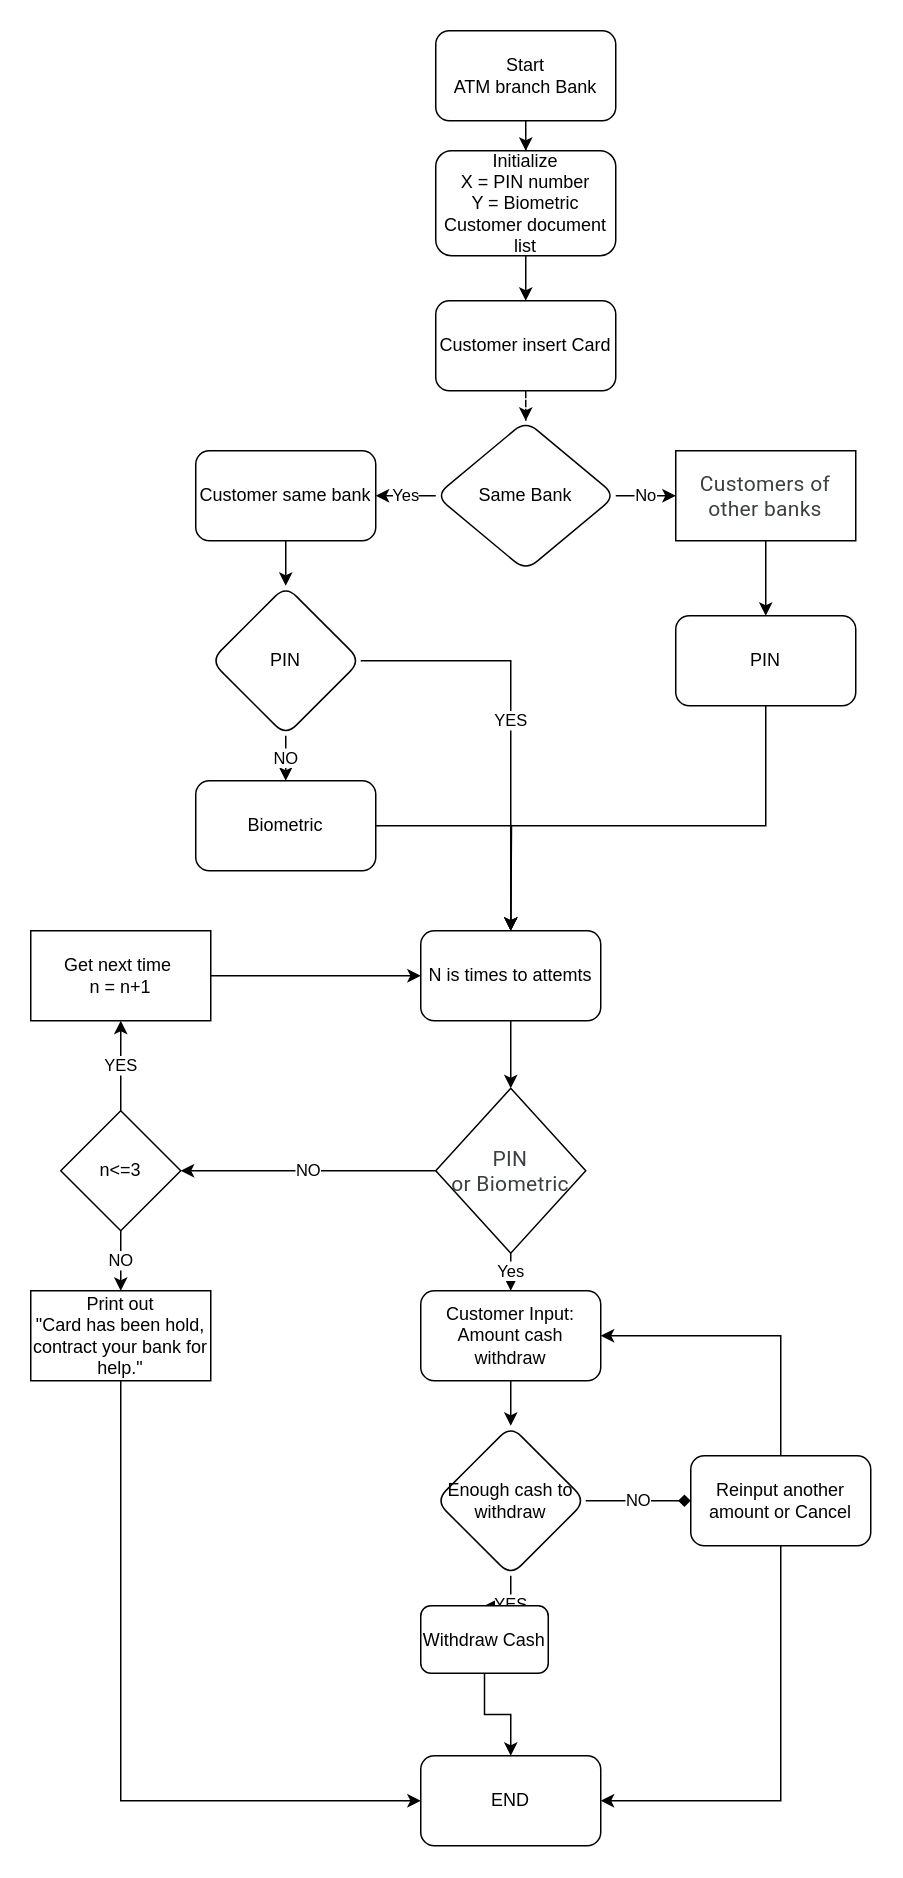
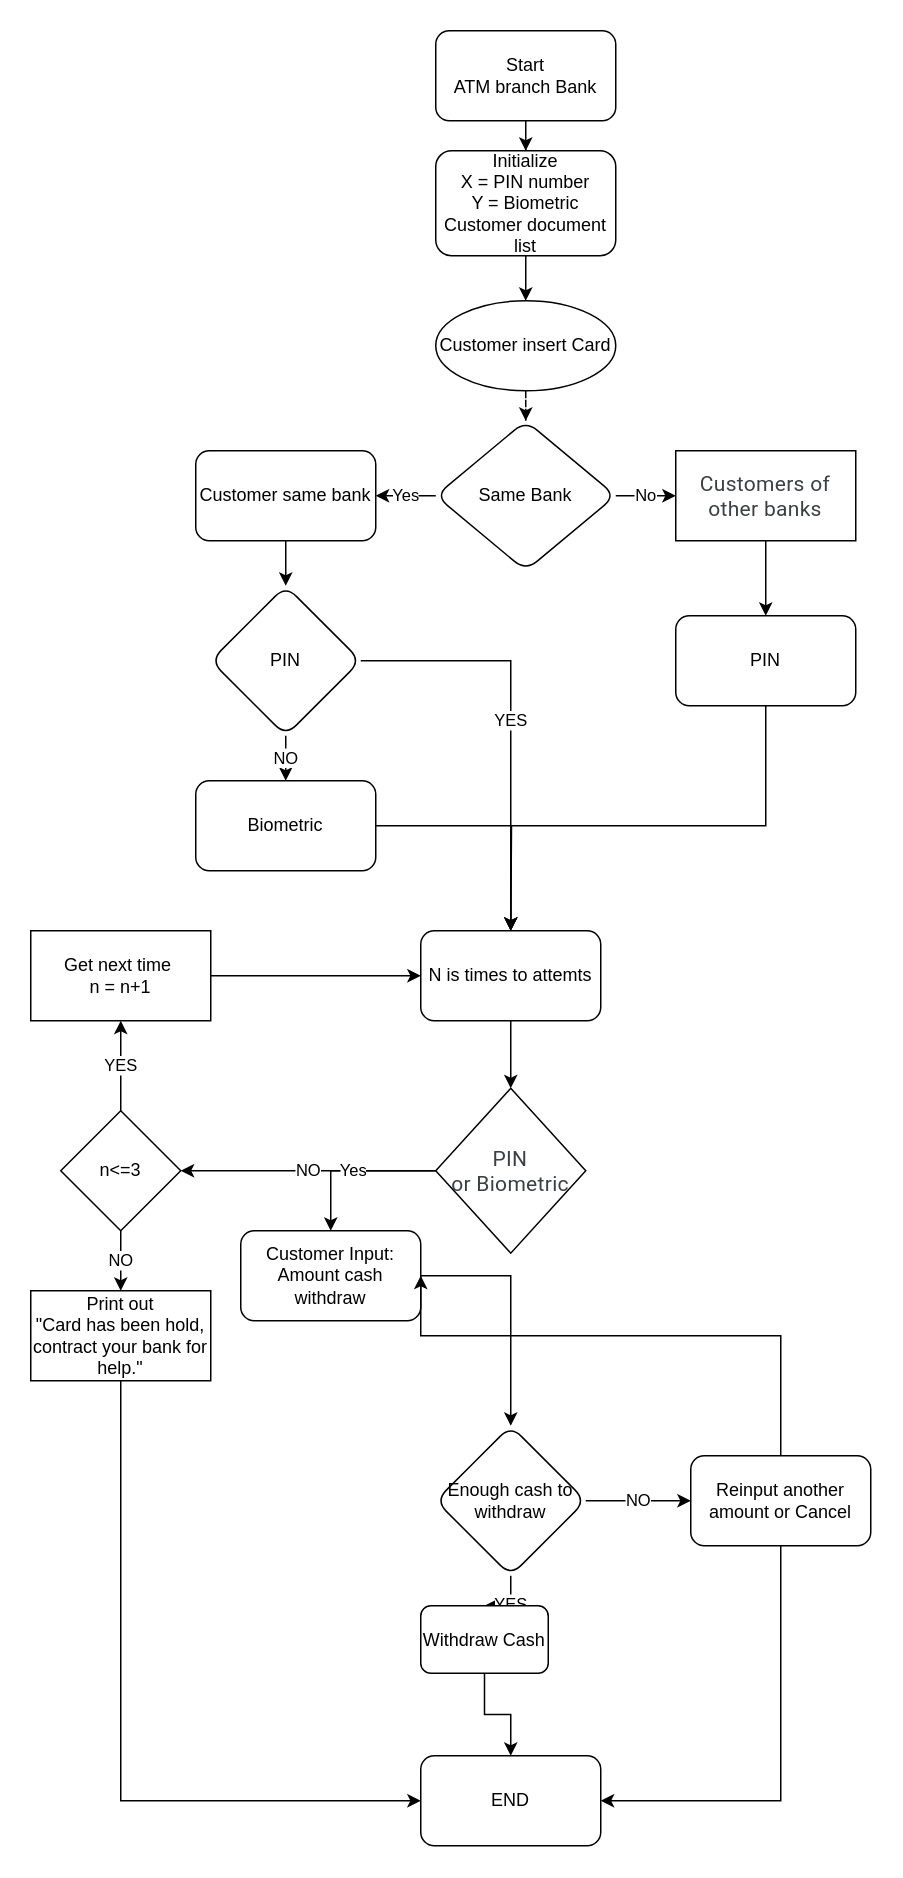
- <mxCell id="7" value="Customer insert Card&lt;br&gt;" style="whiteSpace=wrap;html=1;rounded=1;" vertex="1" parent="1"><mxGeometry x="290" y="200" width="120" height="60" as="geometry" /></mxCell>
+ <mxCell id="7" value="Customer insert Card&lt;br&gt;" style="ellipse;whiteSpace=wrap;html=1;" vertex="1" parent="1"><mxGeometry x="290" y="200" width="120" height="60" as="geometry" /></mxCell>
- <mxCell id="29" value="Customer Input:&lt;br&gt;Amount cash withdraw" style="rounded=1;whiteSpace=wrap;html=1;" vertex="1" parent="1"><mxGeometry x="280" y="860" width="120" height="60" as="geometry" /></mxCell>
+ <mxCell id="29" value="Customer Input:&lt;br&gt;Amount cash withdraw" style="rounded=1;whiteSpace=wrap;html=1;" vertex="1" parent="1"><mxGeometry x="160" y="820" width="120" height="60" as="geometry" /></mxCell>
- <mxCell id="37" value="NO" style="edgeStyle=orthogonalEdgeStyle;rounded=0;orthogonalLoop=1;jettySize=auto;html=1;endArrow=diamond;" edge="1" parent="1" source="38" target="44"><mxGeometry relative="1" as="geometry" /></mxCell>
+ <mxCell id="37" value="NO" style="edgeStyle=orthogonalEdgeStyle;rounded=0;orthogonalLoop=1;jettySize=auto;html=1;" edge="1" parent="1" source="38" target="44"><mxGeometry relative="1" as="geometry" /></mxCell>
